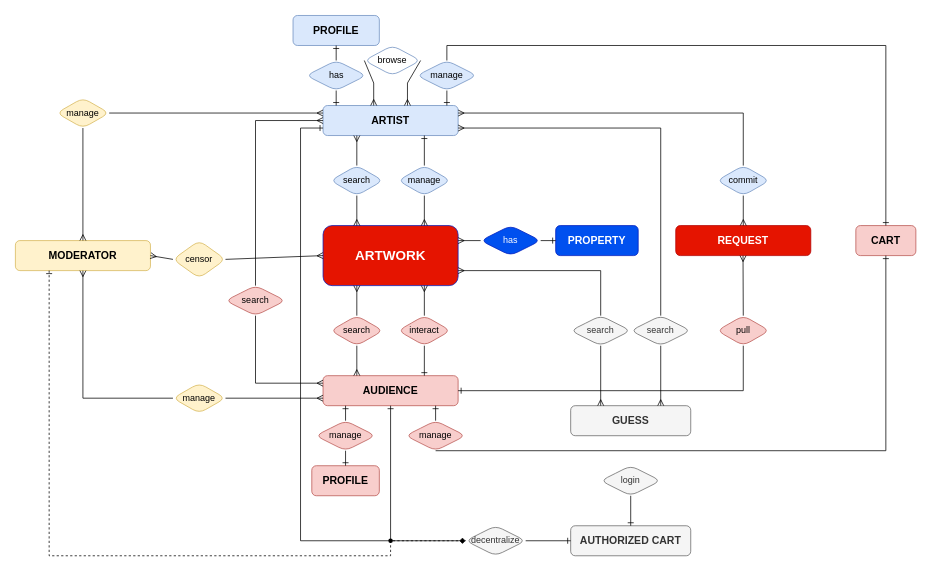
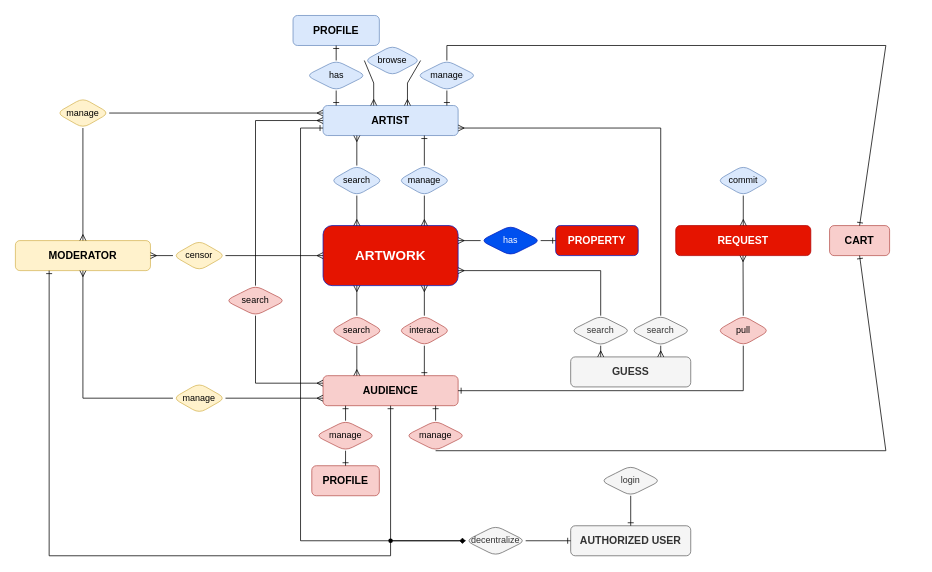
- <mxCell id="39" value="browse" style="rhombus;whiteSpace=wrap;html=1;rounded=1;fillColor=#ffffff;strokeColor=#6c8ebf;" parent="1" vertex="1"><mxGeometry x="485" y="60" width="75" height="40" as="geometry" /></mxCell>
+ <mxCell id="39" value="browse" style="rhombus;whiteSpace=wrap;html=1;rounded=1;fillColor=#dae8fc;strokeColor=#6c8ebf;" parent="1" vertex="1"><mxGeometry x="485" y="60" width="75" height="40" as="geometry" /></mxCell>
- <mxCell id="27" value="" style="endArrow=none;html=1;rounded=0;startArrow=ERmany;startFill=0;entryX=0.5;entryY=0;entryDx=0;entryDy=0;exitX=1;exitY=0.25;exitDx=0;exitDy=0;" parent="1" source="2" target="26" edge="1"><mxGeometry width="50" height="50" relative="1" as="geometry"><mxPoint x="769.66" y="350" as="sourcePoint" /><mxPoint x="769.66" y="390" as="targetPoint" /><Array as="points"><mxPoint x="990" y="150" /></Array></mxGeometry></mxCell>
- <mxCell id="33" value="&lt;span style=&quot;font-size: 14px;&quot;&gt;&lt;b&gt;PROPERTY&lt;/b&gt;&lt;/span&gt;" style="rounded=1;whiteSpace=wrap;html=1;fillColor=#0050ef;strokeColor=#001DBC;fontColor=#ffffff;" parent="1" vertex="1"><mxGeometry x="740" y="300" width="110" height="40" as="geometry" /></mxCell>
+ <mxCell id="33" value="&lt;span style=&quot;font-size: 14px;&quot;&gt;&lt;b&gt;PROPERTY&lt;/b&gt;&lt;/span&gt;" style="rounded=1;whiteSpace=wrap;html=1;fillColor=#e51400;strokeColor=#001DBC;fontColor=#ffffff;" parent="1" vertex="1"><mxGeometry x="740" y="300" width="110" height="40" as="geometry" /></mxCell>
- <mxCell id="42" value="&lt;span style=&quot;font-size: 14px;&quot;&gt;&lt;b&gt;CART&lt;/b&gt;&lt;/span&gt;" style="rounded=1;whiteSpace=wrap;html=1;fillColor=#f8cecc;strokeColor=#b85450;" parent="1" vertex="1"><mxGeometry x="1140" y="300" width="80" height="40" as="geometry" /></mxCell>
+ <mxCell id="42" value="&lt;span style=&quot;font-size: 14px;&quot;&gt;&lt;b&gt;CART&lt;/b&gt;&lt;/span&gt;" style="rounded=1;whiteSpace=wrap;html=1;fillColor=#f8cecc;strokeColor=#b85450;" parent="1" vertex="1"><mxGeometry x="1105" y="300" width="80" height="40" as="geometry" /></mxCell>
- <mxCell id="50" value="censor" style="rhombus;whiteSpace=wrap;html=1;rounded=1;fillColor=#fff2cc;strokeColor=#d6b656;" parent="1" vertex="1"><mxGeometry x="230" y="320" width="70" height="50" as="geometry" /></mxCell>
+ <mxCell id="50" value="censor" style="rhombus;whiteSpace=wrap;html=1;rounded=1;fillColor=#fff2cc;strokeColor=#d6b656;" parent="1" vertex="1"><mxGeometry x="230" y="320" width="70" height="40" as="geometry" /></mxCell>
- <mxCell id="56" value="&lt;b&gt;&lt;font style=&quot;font-size: 14px;&quot;&gt;GUESS&lt;/font&gt;&lt;/b&gt;" style="rounded=1;whiteSpace=wrap;html=1;fillColor=#f5f5f5;strokeColor=#666666;fontColor=#333333;" parent="1" vertex="1"><mxGeometry x="760" y="540" width="160" height="40" as="geometry" /></mxCell>
+ <mxCell id="56" value="&lt;b&gt;&lt;font style=&quot;font-size: 14px;&quot;&gt;GUESS&lt;/font&gt;&lt;/b&gt;" style="rounded=1;whiteSpace=wrap;html=1;fillColor=#f5f5f5;strokeColor=#666666;fontColor=#333333;" parent="1" vertex="1"><mxGeometry x="760" y="475" width="160" height="40" as="geometry" /></mxCell>
- <mxCell id="63" value="&lt;b&gt;&lt;font style=&quot;font-size: 14px;&quot;&gt;AUTHORIZED CART&lt;/font&gt;&lt;/b&gt;" style="rounded=1;whiteSpace=wrap;html=1;fillColor=#f5f5f5;strokeColor=#666666;fontColor=#333333;" parent="1" vertex="1"><mxGeometry x="760" y="700" width="160" height="40" as="geometry" /></mxCell>
+ <mxCell id="63" value="&lt;b&gt;&lt;font style=&quot;font-size: 14px;&quot;&gt;AUTHORIZED USER&lt;/font&gt;&lt;/b&gt;" style="rounded=1;whiteSpace=wrap;html=1;fillColor=#f5f5f5;strokeColor=#666666;fontColor=#333333;" parent="1" vertex="1"><mxGeometry x="760" y="700" width="160" height="40" as="geometry" /></mxCell>
- <mxCell id="69" value="" style="endArrow=none;html=1;rounded=0;startArrow=ERone;startFill=0;exitX=0.25;exitY=1;exitDx=0;exitDy=0;entryX=0;entryY=0.5;entryDx=0;entryDy=0;dashed=1;" parent="1" source="46" target="66" edge="1"><mxGeometry width="50" height="50" relative="1" as="geometry"><mxPoint x="450" y="590" as="sourcePoint" /><mxPoint x="550" y="770" as="targetPoint" /><Array as="points"><mxPoint x="65" y="740" /><mxPoint x="520" y="740" /><mxPoint x="520" y="720" /></Array></mxGeometry></mxCell>
+ <mxCell id="69" value="" style="endArrow=none;html=1;rounded=0;startArrow=ERone;startFill=0;exitX=0.25;exitY=1;exitDx=0;exitDy=0;entryX=0;entryY=0.5;entryDx=0;entryDy=0;" parent="1" source="46" target="66" edge="1"><mxGeometry width="50" height="50" relative="1" as="geometry"><mxPoint x="450" y="590" as="sourcePoint" /><mxPoint x="550" y="770" as="targetPoint" /><Array as="points"><mxPoint x="65" y="740" /><mxPoint x="520" y="740" /><mxPoint x="520" y="720" /></Array></mxGeometry></mxCell>
